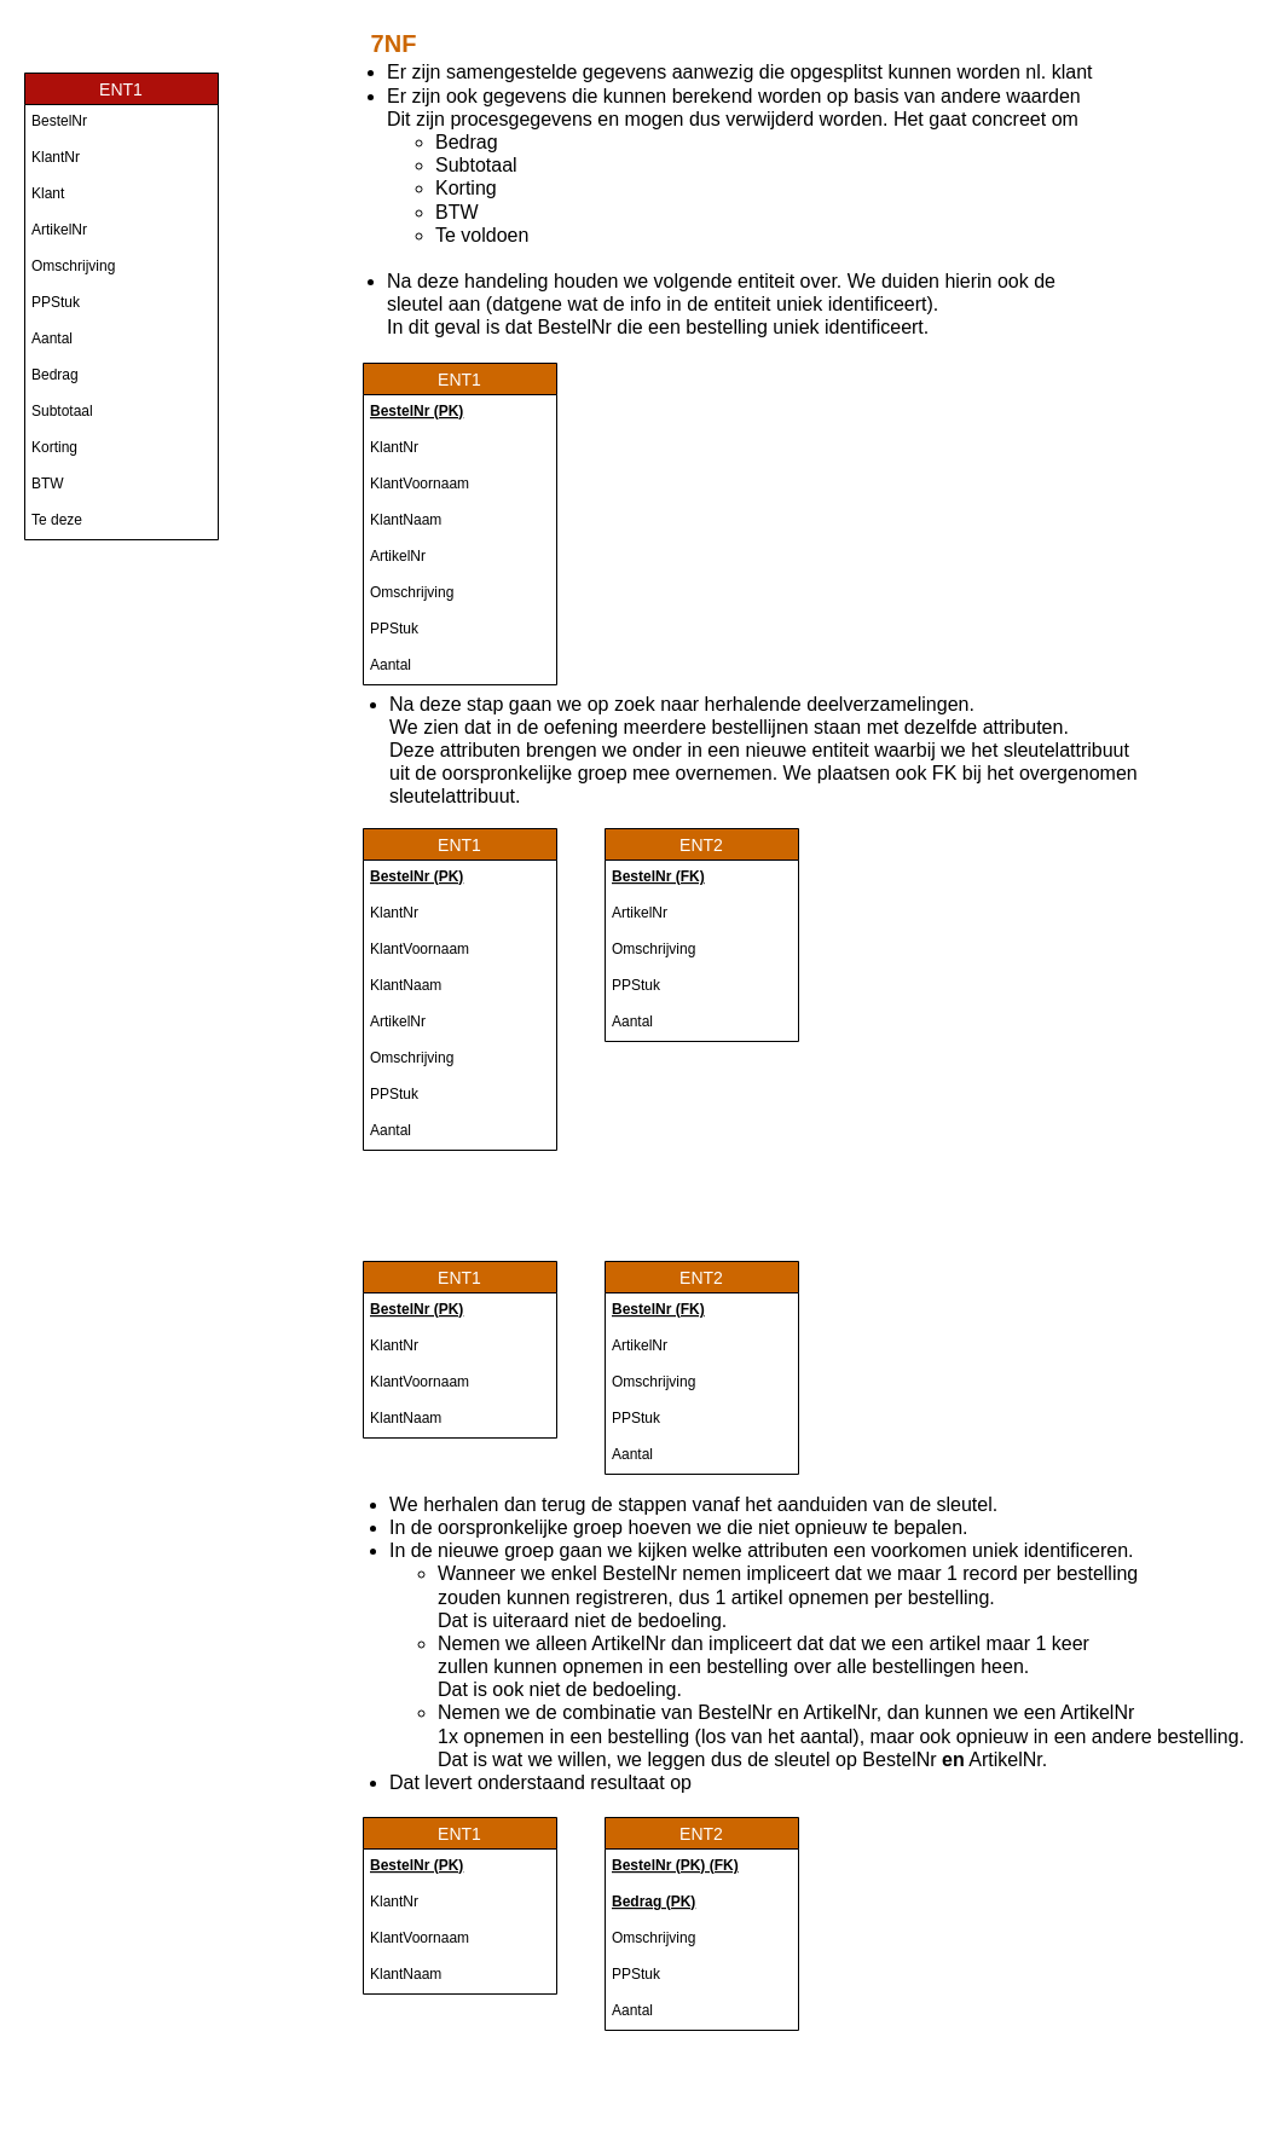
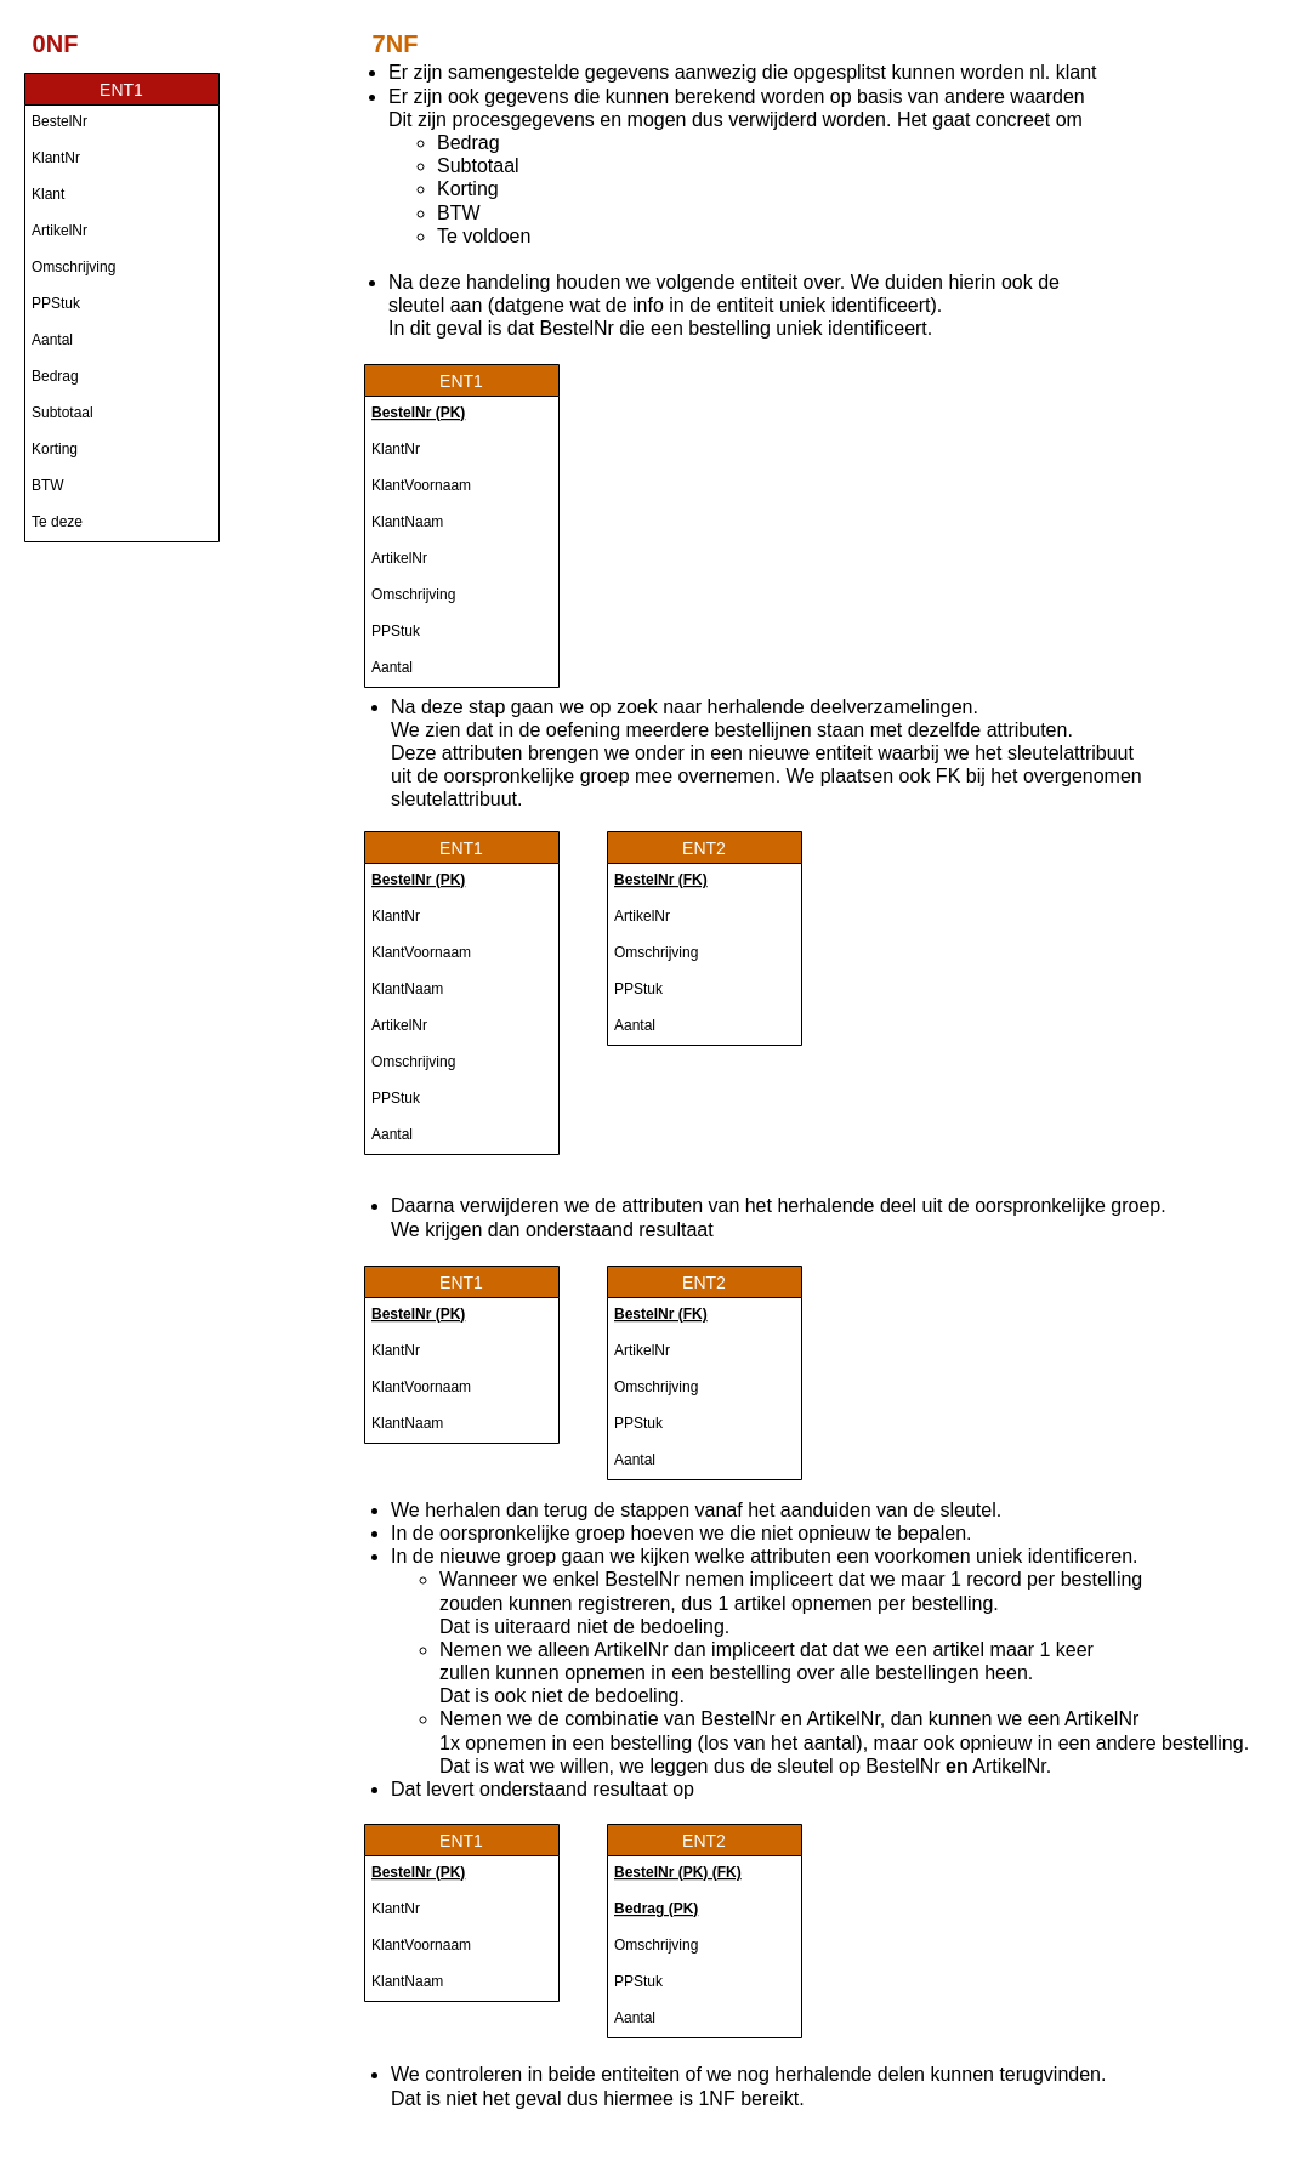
+ <mxCell id="15" value="0NF" style="text;html=1;align=center;verticalAlign=middle;resizable=0;points=[];autosize=1;fontSize=20;fontStyle=1;fontColor=#AD0F0A;" parent="1" vertex="1"><mxGeometry x="20" y="20" width="50" height="30" as="geometry" /></mxCell>
+ <mxCell id="43" value="&lt;ul&gt;&lt;li&gt;Daarna verwijderen we de attributen van het herhalende deel uit de oorspronkelijke groep.&lt;br&gt;We krijgen dan onderstaand resultaat&lt;/li&gt;&lt;/ul&gt;" style="text;html=1;align=left;verticalAlign=middle;resizable=0;points=[];autosize=1;fontSize=16;" parent="1" vertex="1"><mxGeometry x="280" y="963" width="690" height="80" as="geometry" /></mxCell>
+ <mxCell id="67" value="&lt;ul&gt;&lt;li&gt;We controleren in beide entiteiten of we nog herhalende delen kunnen terugvinden.&lt;br&gt;Dat is niet het geval dus hiermee is 1NF bereikt.&lt;/li&gt;&lt;/ul&gt;" style="text;html=1;align=left;verticalAlign=middle;resizable=0;points=[];autosize=1;fontSize=16;" parent="1" vertex="1"><mxGeometry x="280" y="1679" width="640" height="80" as="geometry" /></mxCell>
